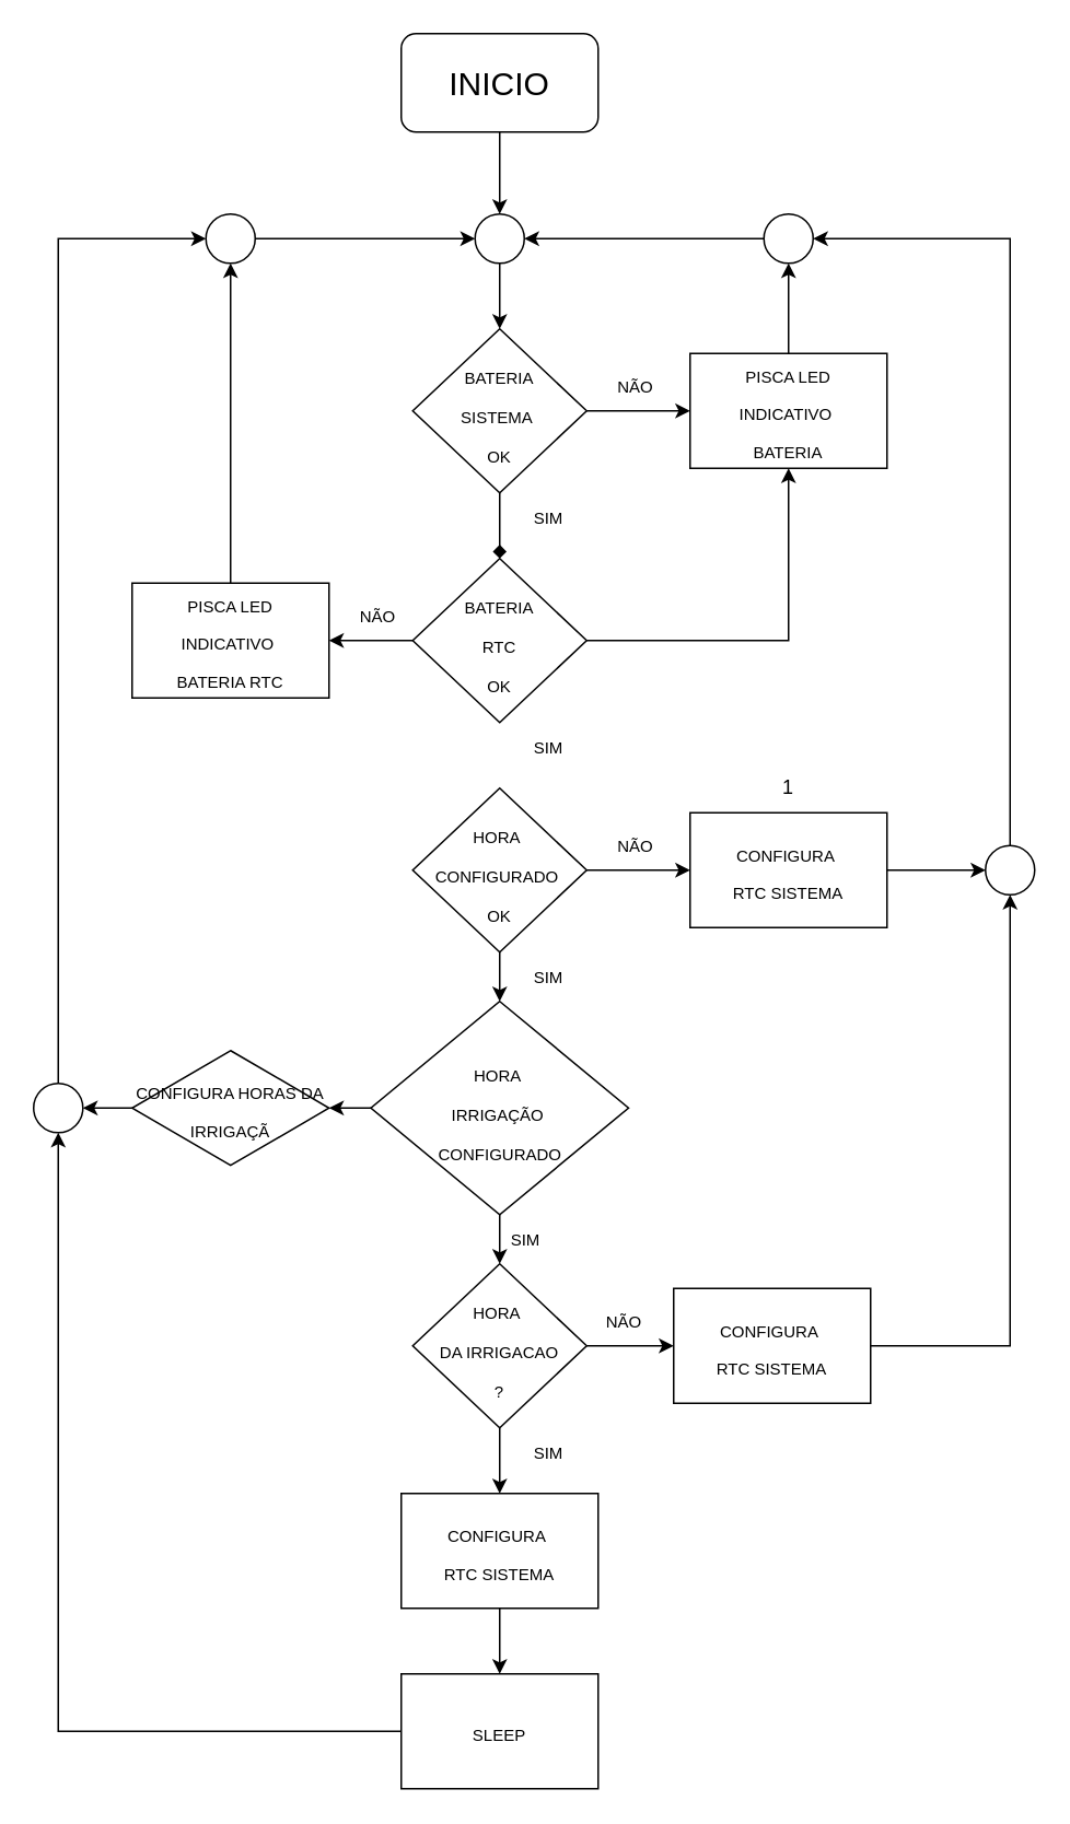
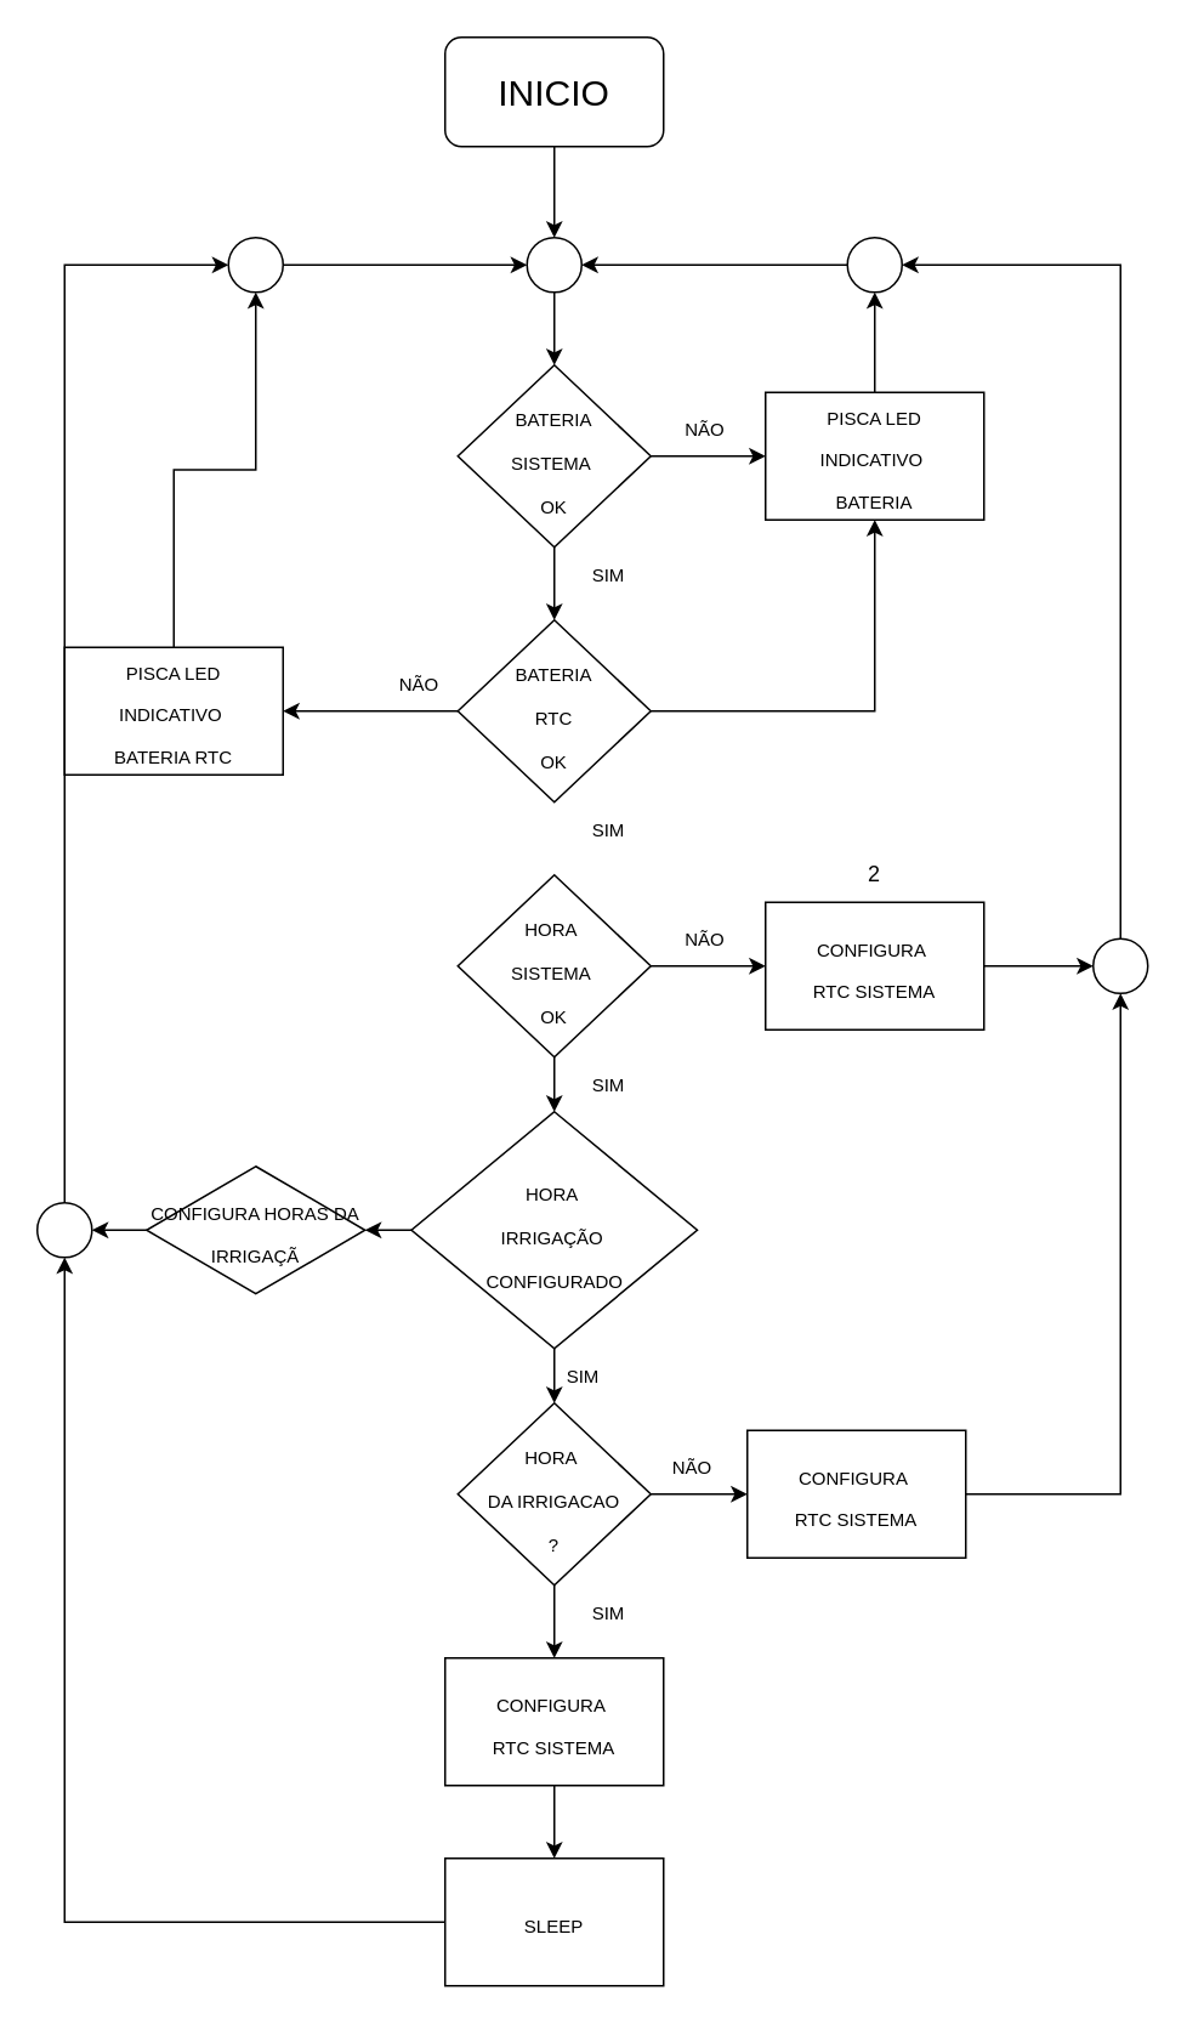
- <mxCell id="5" style="edgeStyle=orthogonalEdgeStyle;rounded=0;orthogonalLoop=1;jettySize=auto;html=1;entryX=0.5;entryY=0;entryDx=0;entryDy=0;fontSize=10;endArrow=diamond;" parent="1" source="6" target="14" edge="1"><mxGeometry relative="1" as="geometry" /></mxCell>
+ <mxCell id="5" style="edgeStyle=orthogonalEdgeStyle;rounded=0;orthogonalLoop=1;jettySize=auto;html=1;entryX=0.5;entryY=0;entryDx=0;entryDy=0;fontSize=10;" parent="1" source="6" target="14" edge="1"><mxGeometry relative="1" as="geometry" /></mxCell>
- <mxCell id="16" value="&lt;font style=&quot;font-size: 10px;&quot;&gt;PISCA LED&lt;br&gt;INDICATIVO&amp;nbsp;&lt;br&gt;BATERIA RTC&lt;/font&gt;" style="rounded=0;whiteSpace=wrap;html=1;fontSize=19;" parent="1" vertex="1"><mxGeometry x="80" y="355" width="120" height="70" as="geometry" /></mxCell>
+ <mxCell id="16" value="&lt;font style=&quot;font-size: 10px;&quot;&gt;PISCA LED&lt;br&gt;INDICATIVO&amp;nbsp;&lt;br&gt;BATERIA RTC&lt;/font&gt;" style="rounded=0;whiteSpace=wrap;html=1;fontSize=19;" parent="1" vertex="1"><mxGeometry x="35" y="355" width="120" height="70" as="geometry" /></mxCell>
- <mxCell id="52" value="1" style="text;html=1;strokeColor=none;fillColor=none;align=center;verticalAlign=middle;whiteSpace=wrap;rounded=0;" vertex="1" parent="1"><mxGeometry x="450" y="465" width="60" height="30" as="geometry" /></mxCell>
+ <mxCell id="52" value="2" style="text;html=1;strokeColor=none;fillColor=none;align=center;verticalAlign=middle;whiteSpace=wrap;rounded=0;" vertex="1" parent="1"><mxGeometry x="450" y="465" width="60" height="30" as="geometry" /></mxCell>
- <mxCell id="20" value="&lt;font size=&quot;1&quot;&gt;HORA&amp;nbsp;&lt;br&gt;CONFIGURADO&amp;nbsp;&lt;br&gt;OK&lt;br&gt;&lt;/font&gt;" style="rhombus;whiteSpace=wrap;html=1;fontSize=20;" parent="1" vertex="1"><mxGeometry x="251" y="480" width="106" height="100" as="geometry" /></mxCell>
+ <mxCell id="20" value="&lt;font size=&quot;1&quot;&gt;HORA&amp;nbsp;&lt;br&gt;SISTEMA&amp;nbsp;&lt;br&gt;OK&lt;br&gt;&lt;/font&gt;" style="rhombus;whiteSpace=wrap;html=1;fontSize=20;" parent="1" vertex="1"><mxGeometry x="251" y="480" width="106" height="100" as="geometry" /></mxCell>
